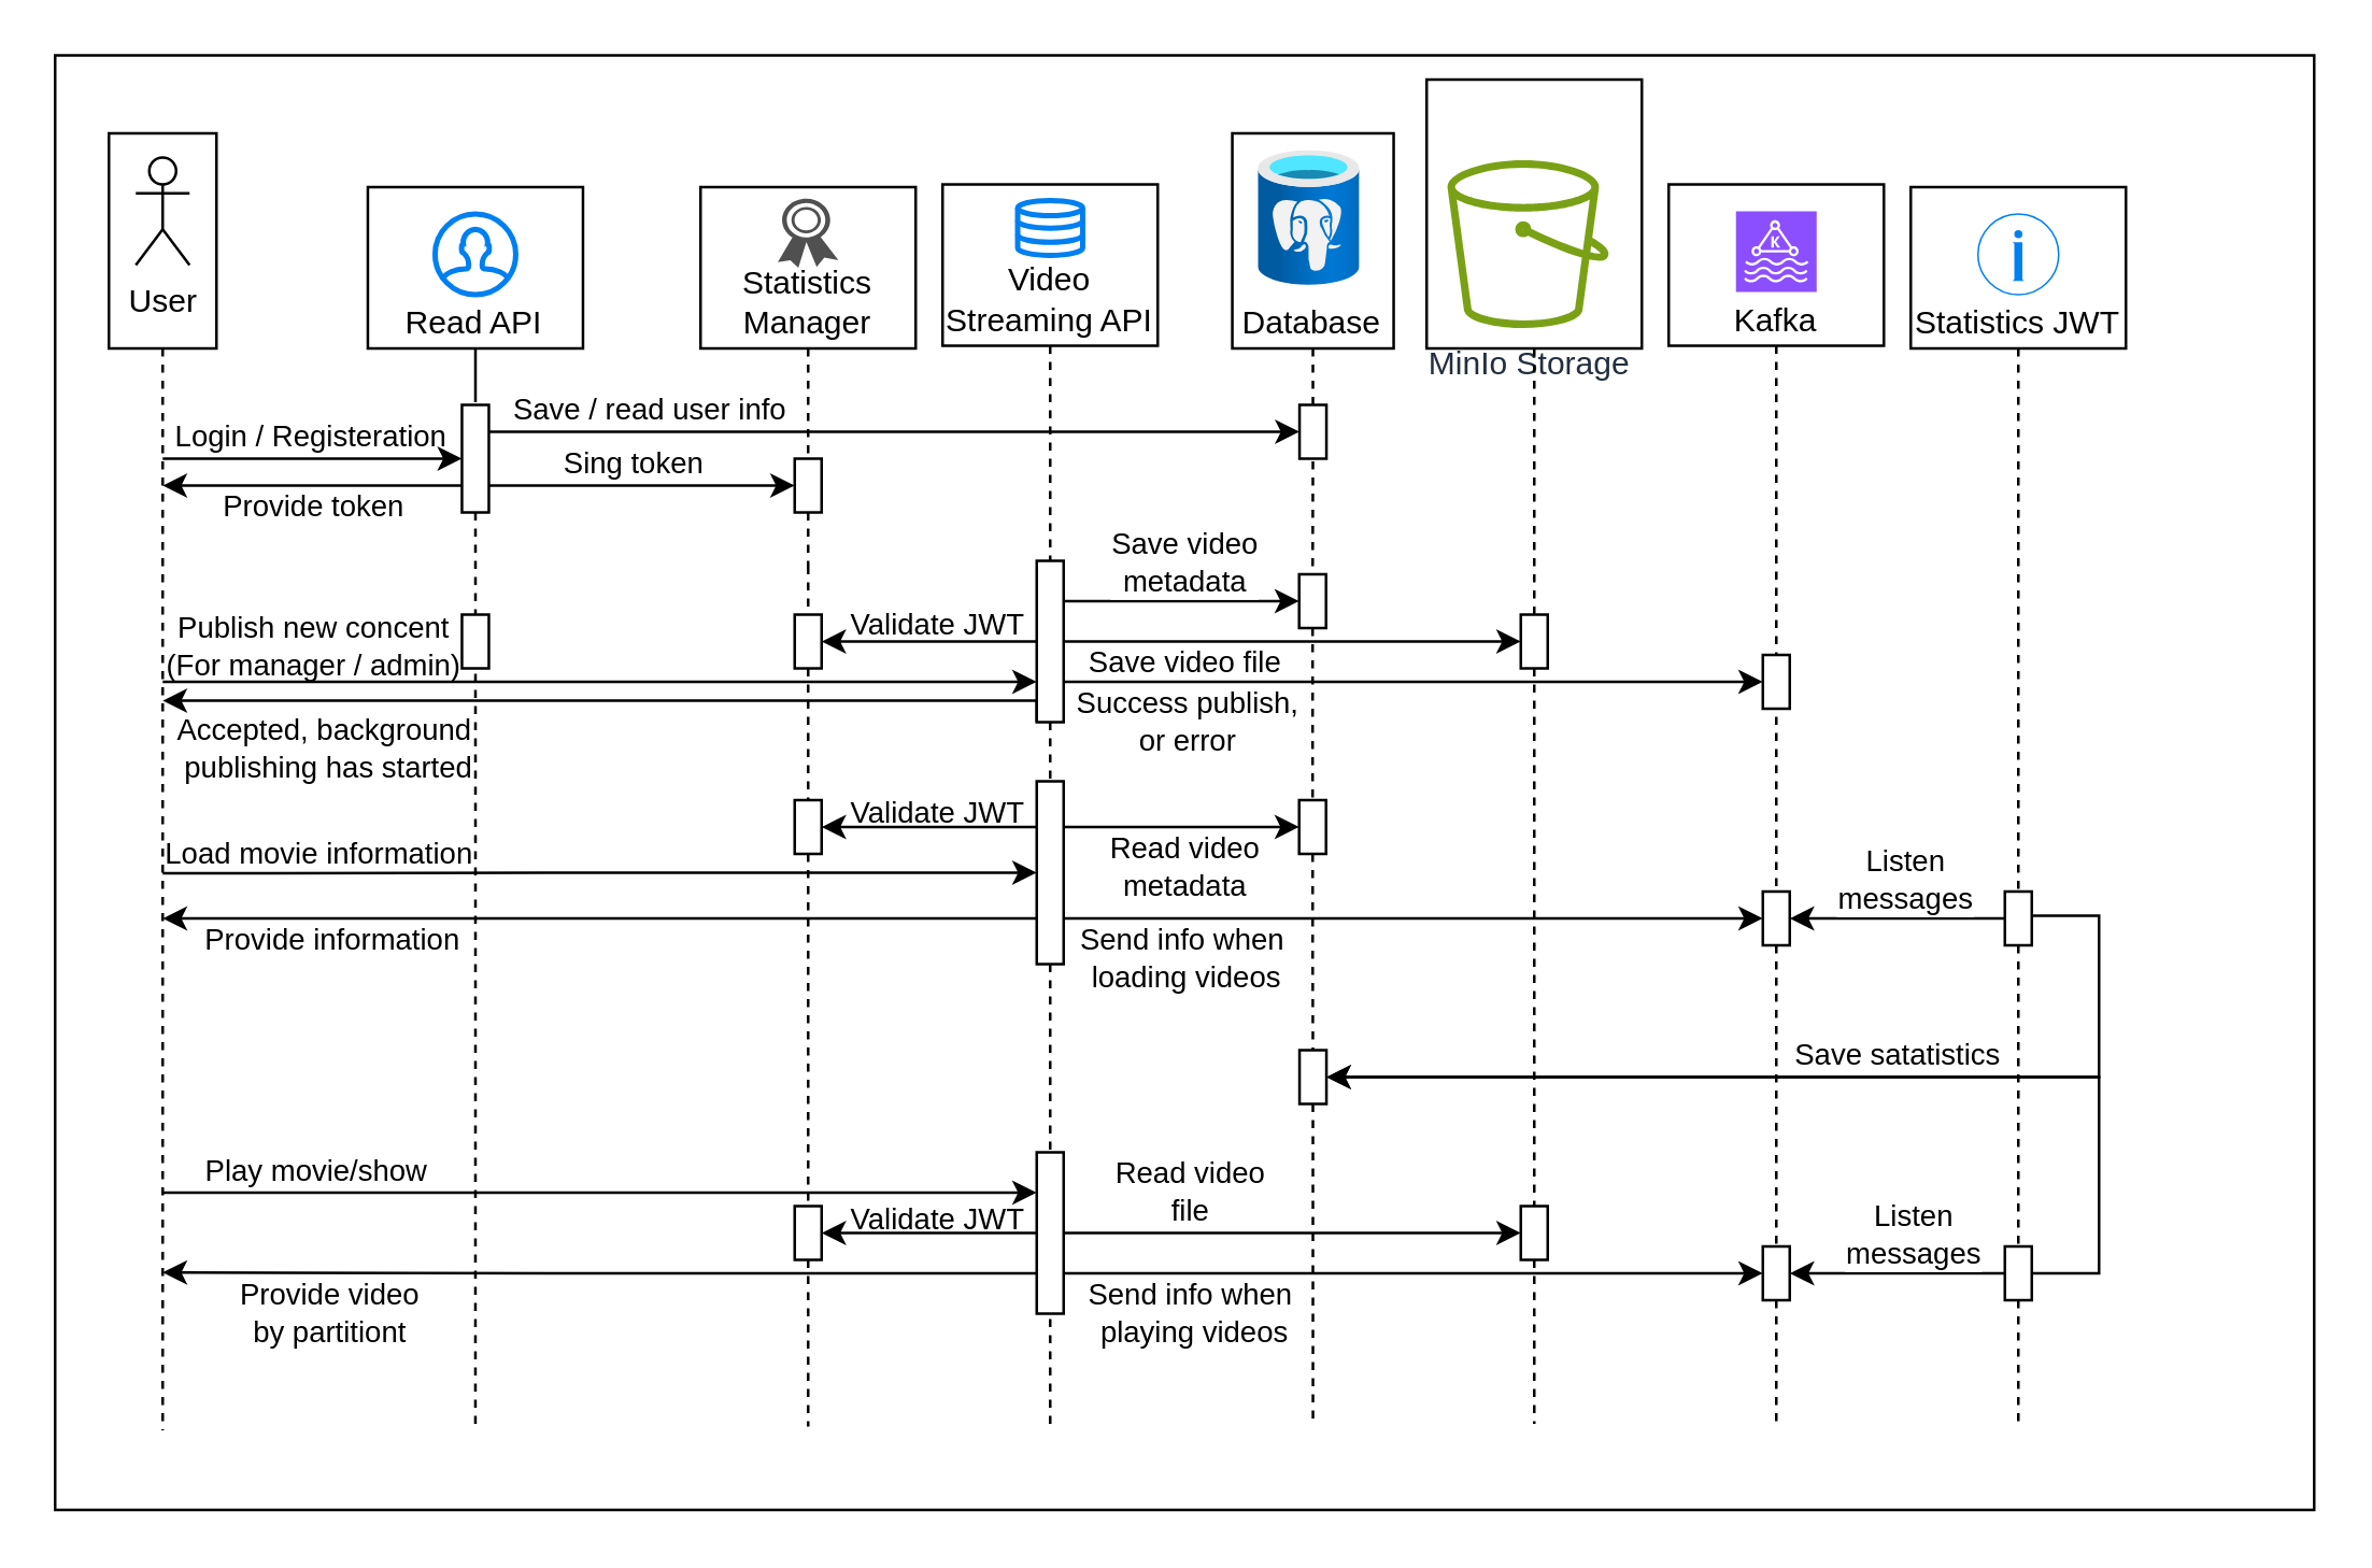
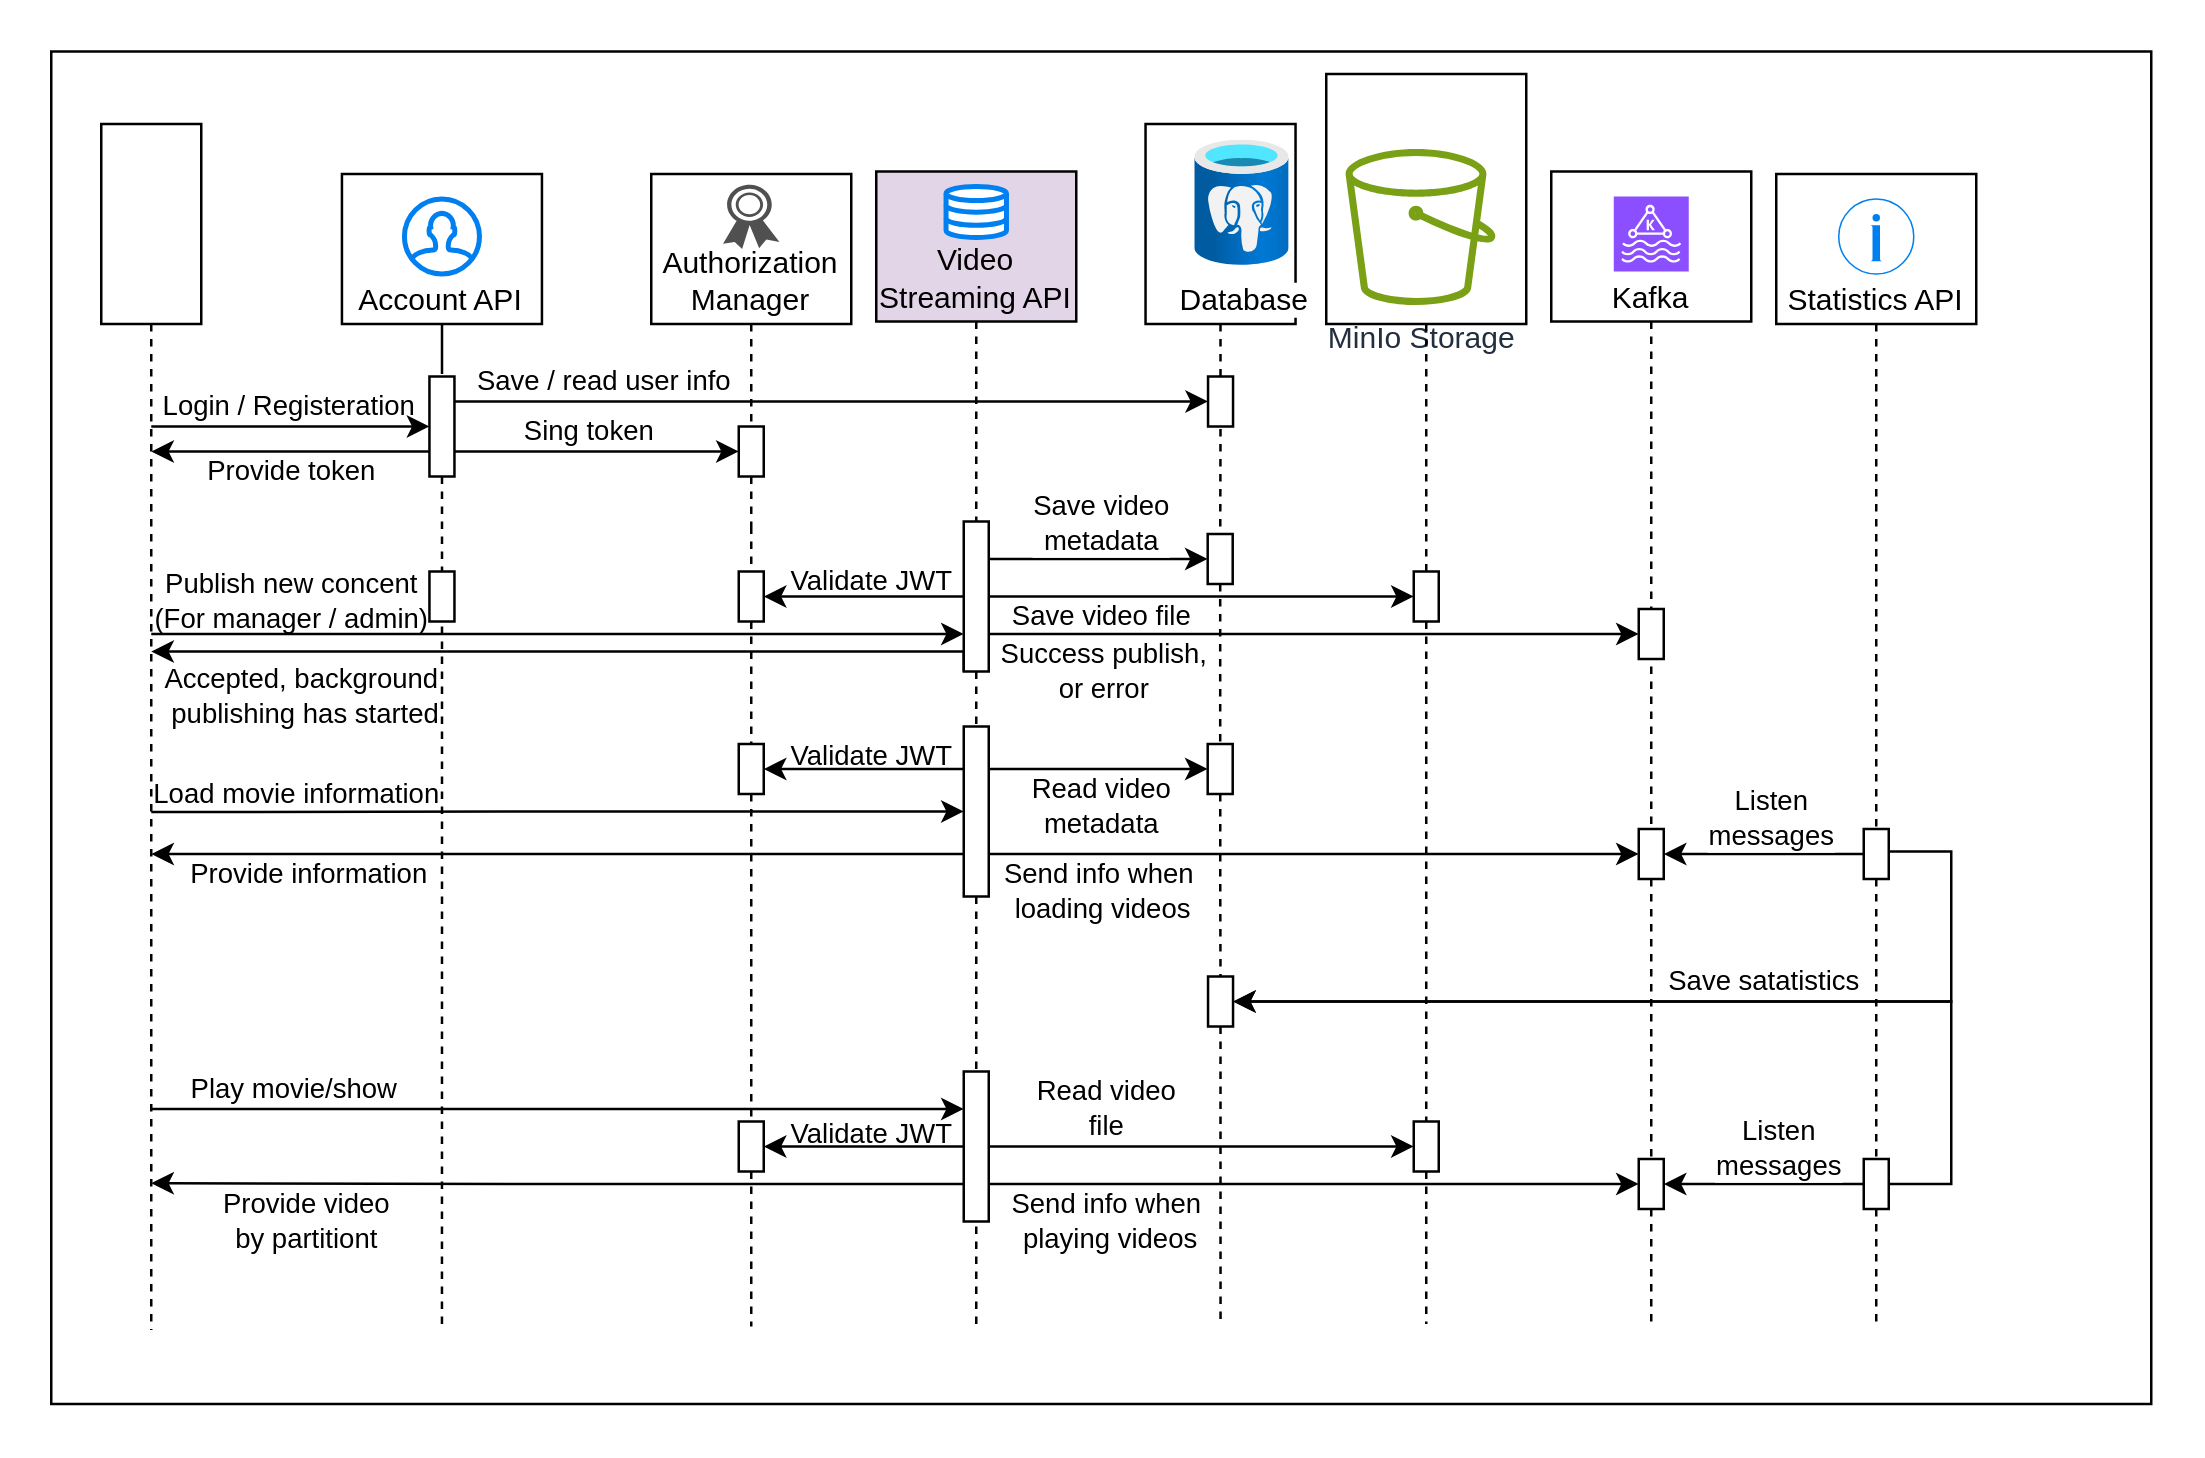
- <mxCell id="6" value="User" style="shape=umlActor;verticalLabelPosition=bottom;verticalAlign=top;html=1;outlineConnect=0;" parent="3" vertex="1"><mxGeometry x="-50" y="9" width="20" height="40" as="geometry" /></mxCell>
- <mxCell id="41" value="Database" style="image;aspect=fixed;html=1;points=[];align=center;fontSize=12;image=img/lib/azure2/databases/Azure_Database_PostgreSQL_Server.svg;" parent="38" vertex="1"><mxGeometry x="10" y="6.67" width="37.72" height="50.29" as="geometry" /></mxCell>
+ <mxCell id="41" value="Database" style="image;aspect=fixed;html=1;points=[];align=center;fontSize=12;image=img/lib/azure2/databases/Azure_Database_PostgreSQL_Server.svg;" parent="38" vertex="1"><mxGeometry x="20" y="6.67" width="37.72" height="50.29" as="geometry" /></mxCell>
- <mxCell id="58" value="Video Streaming API" style="whiteSpace=wrap;html=1;labelPosition=center;verticalLabelPosition=middle;align=center;verticalAlign=bottom;" parent="56" vertex="1"><mxGeometry width="80" height="60" as="geometry" /></mxCell>
+ <mxCell id="58" value="Video Streaming API" style="whiteSpace=wrap;html=1;labelPosition=center;verticalLabelPosition=middle;align=center;verticalAlign=bottom;fillColor=#e1d5e7;" parent="56" vertex="1"><mxGeometry width="80" height="60" as="geometry" /></mxCell>
- <mxCell id="102" value="&lt;font style=&quot;font-size: 12px;&quot;&gt;Statistics Manager&lt;/font&gt;" style="whiteSpace=wrap;html=1;labelPosition=center;verticalLabelPosition=middle;align=center;verticalAlign=bottom;" parent="101" vertex="1"><mxGeometry width="80.0" height="60" as="geometry" /></mxCell>
+ <mxCell id="102" value="&lt;font style=&quot;font-size: 12px;&quot;&gt;Authorization Manager&lt;/font&gt;" style="whiteSpace=wrap;html=1;labelPosition=center;verticalLabelPosition=middle;align=center;verticalAlign=bottom;" parent="101" vertex="1"><mxGeometry width="80.0" height="60" as="geometry" /></mxCell>
- <mxCell id="32" value="Statistics JWT" style="whiteSpace=wrap;html=1;labelPosition=center;verticalLabelPosition=middle;align=center;verticalAlign=bottom;" parent="30" vertex="1"><mxGeometry width="80" height="60" as="geometry" /></mxCell>
+ <mxCell id="32" value="Statistics API" style="whiteSpace=wrap;html=1;labelPosition=center;verticalLabelPosition=middle;align=center;verticalAlign=bottom;" parent="30" vertex="1"><mxGeometry width="80" height="60" as="geometry" /></mxCell>
- <mxCell id="11" value="Read API" style="whiteSpace=wrap;html=1;labelPosition=center;verticalLabelPosition=middle;align=center;verticalAlign=bottom;" parent="9" vertex="1"><mxGeometry width="80" height="60" as="geometry" /></mxCell>
+ <mxCell id="11" value="Account API" style="whiteSpace=wrap;html=1;labelPosition=center;verticalLabelPosition=middle;align=center;verticalAlign=bottom;" parent="9" vertex="1"><mxGeometry width="80" height="60" as="geometry" /></mxCell>
